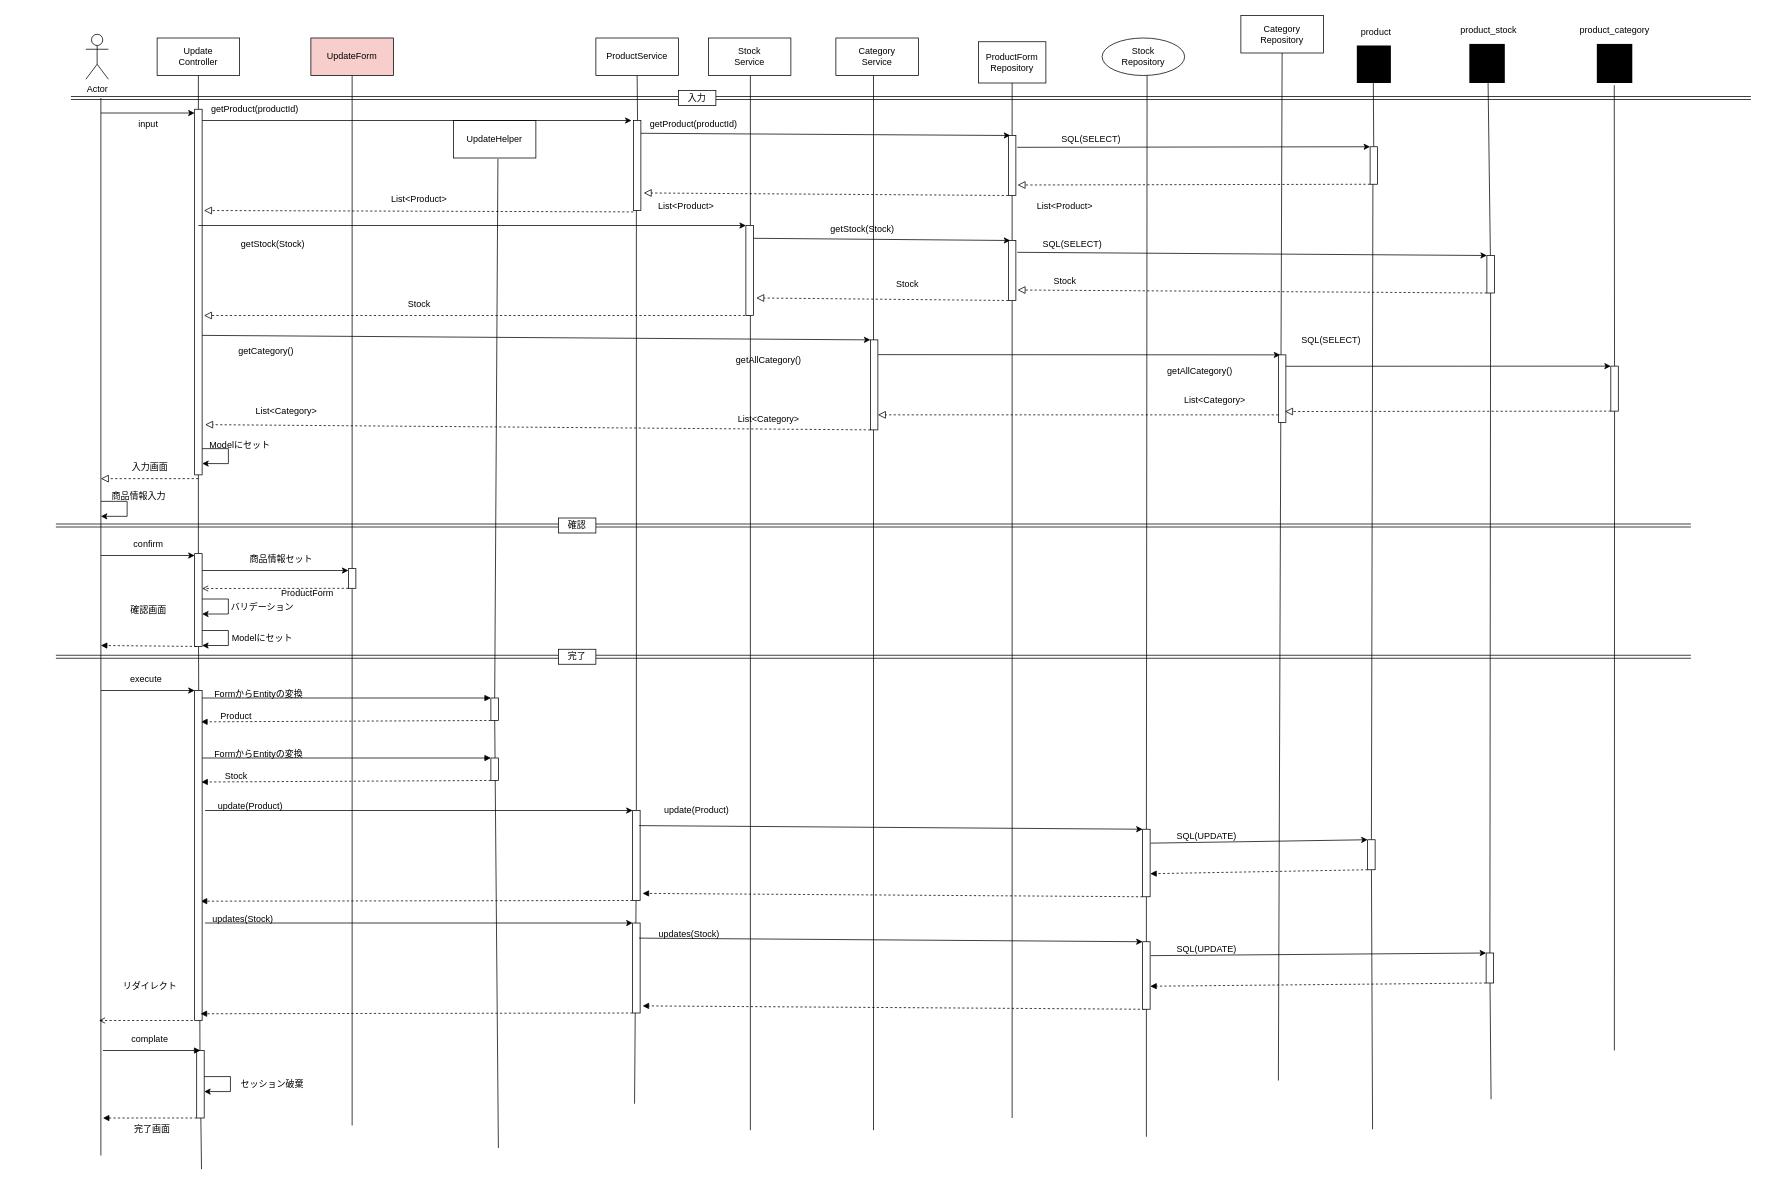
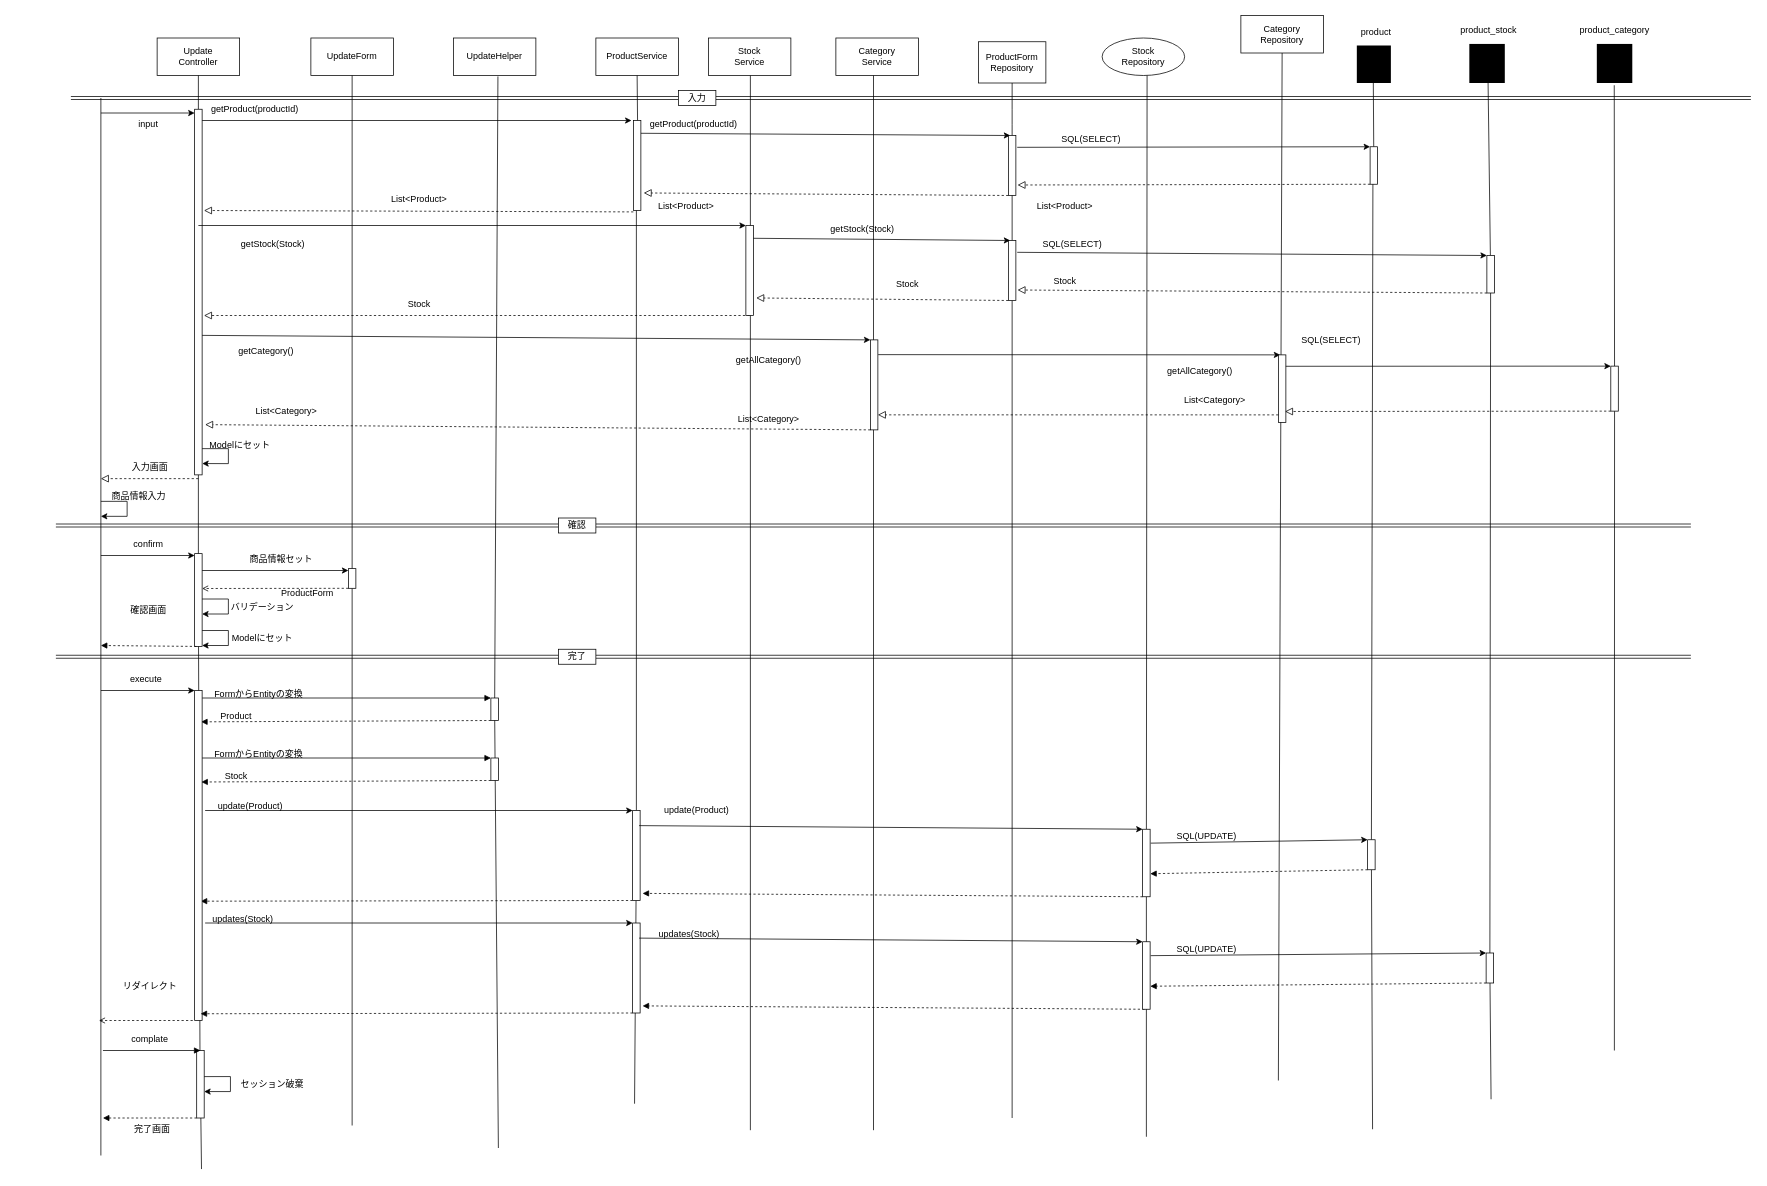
- <mxCell id="7" value="Actor" style="shape=umlActor;verticalLabelPosition=bottom;verticalAlign=top;html=1;" parent="1" vertex="1"><mxGeometry x="114" y="45" width="30" height="60" as="geometry" /></mxCell>
- <mxCell id="9" value="Update&lt;span style=&quot;background-color: transparent;&quot;&gt;Form&lt;/span&gt;" style="html=1;whiteSpace=wrap;fillColor=#f8cecc;" parent="1" vertex="1"><mxGeometry x="414" y="50" width="110" height="50" as="geometry" /></mxCell>
+ <mxCell id="9" value="Update&lt;span style=&quot;background-color: transparent;&quot;&gt;Form&lt;/span&gt;" style="html=1;whiteSpace=wrap;" parent="1" vertex="1"><mxGeometry x="414" y="50" width="110" height="50" as="geometry" /></mxCell>
- <mxCell id="10" value="Update&lt;span style=&quot;background-color: transparent;&quot;&gt;Helper&lt;/span&gt;" style="html=1;whiteSpace=wrap;" parent="1" vertex="1"><mxGeometry x="604" y="160" width="110" height="50" as="geometry" /></mxCell>
+ <mxCell id="10" value="Update&lt;span style=&quot;background-color: transparent;&quot;&gt;Helper&lt;/span&gt;" style="html=1;whiteSpace=wrap;" parent="1" vertex="1"><mxGeometry x="604" y="50" width="110" height="50" as="geometry" /></mxCell>
